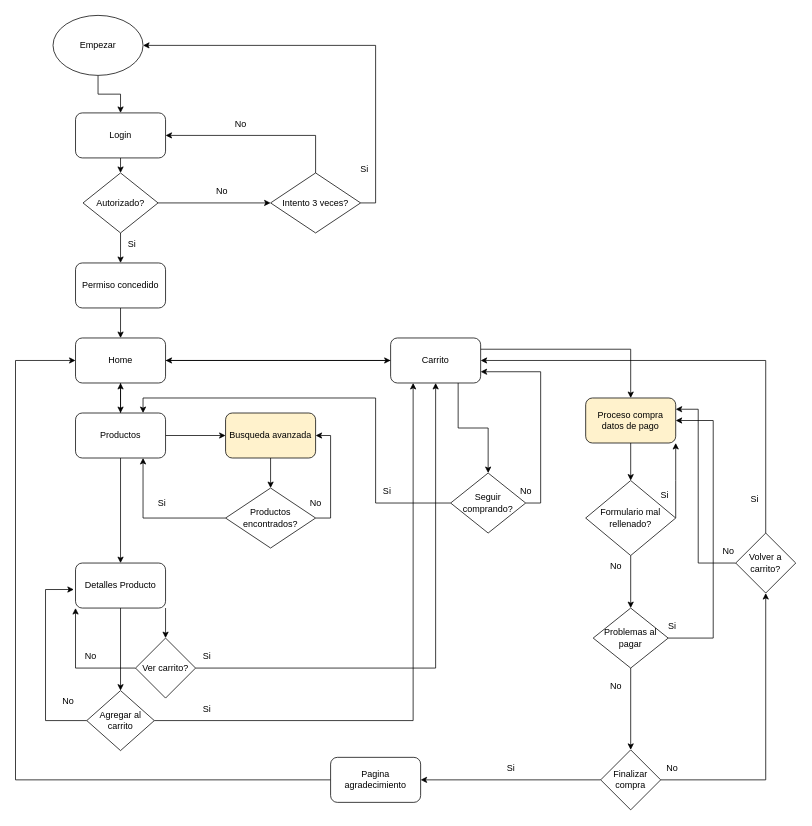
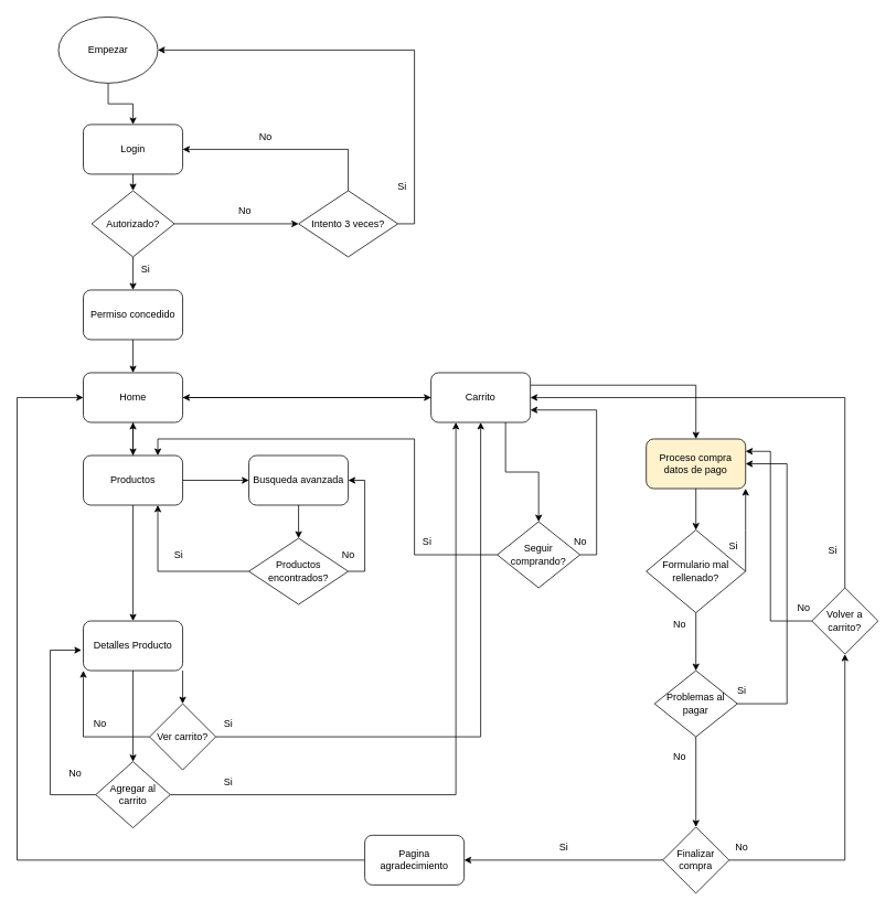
- <mxCell id="30" value="Busqueda avanzada" style="rounded=1;whiteSpace=wrap;html=1;fillColor=#fff2cc;" parent="1" vertex="1"><mxGeometry x="300" y="550" width="120" height="60" as="geometry" /></mxCell>
+ <mxCell id="30" value="Busqueda avanzada" style="rounded=1;whiteSpace=wrap;html=1;" parent="1" vertex="1"><mxGeometry x="300" y="550" width="120" height="60" as="geometry" /></mxCell>
